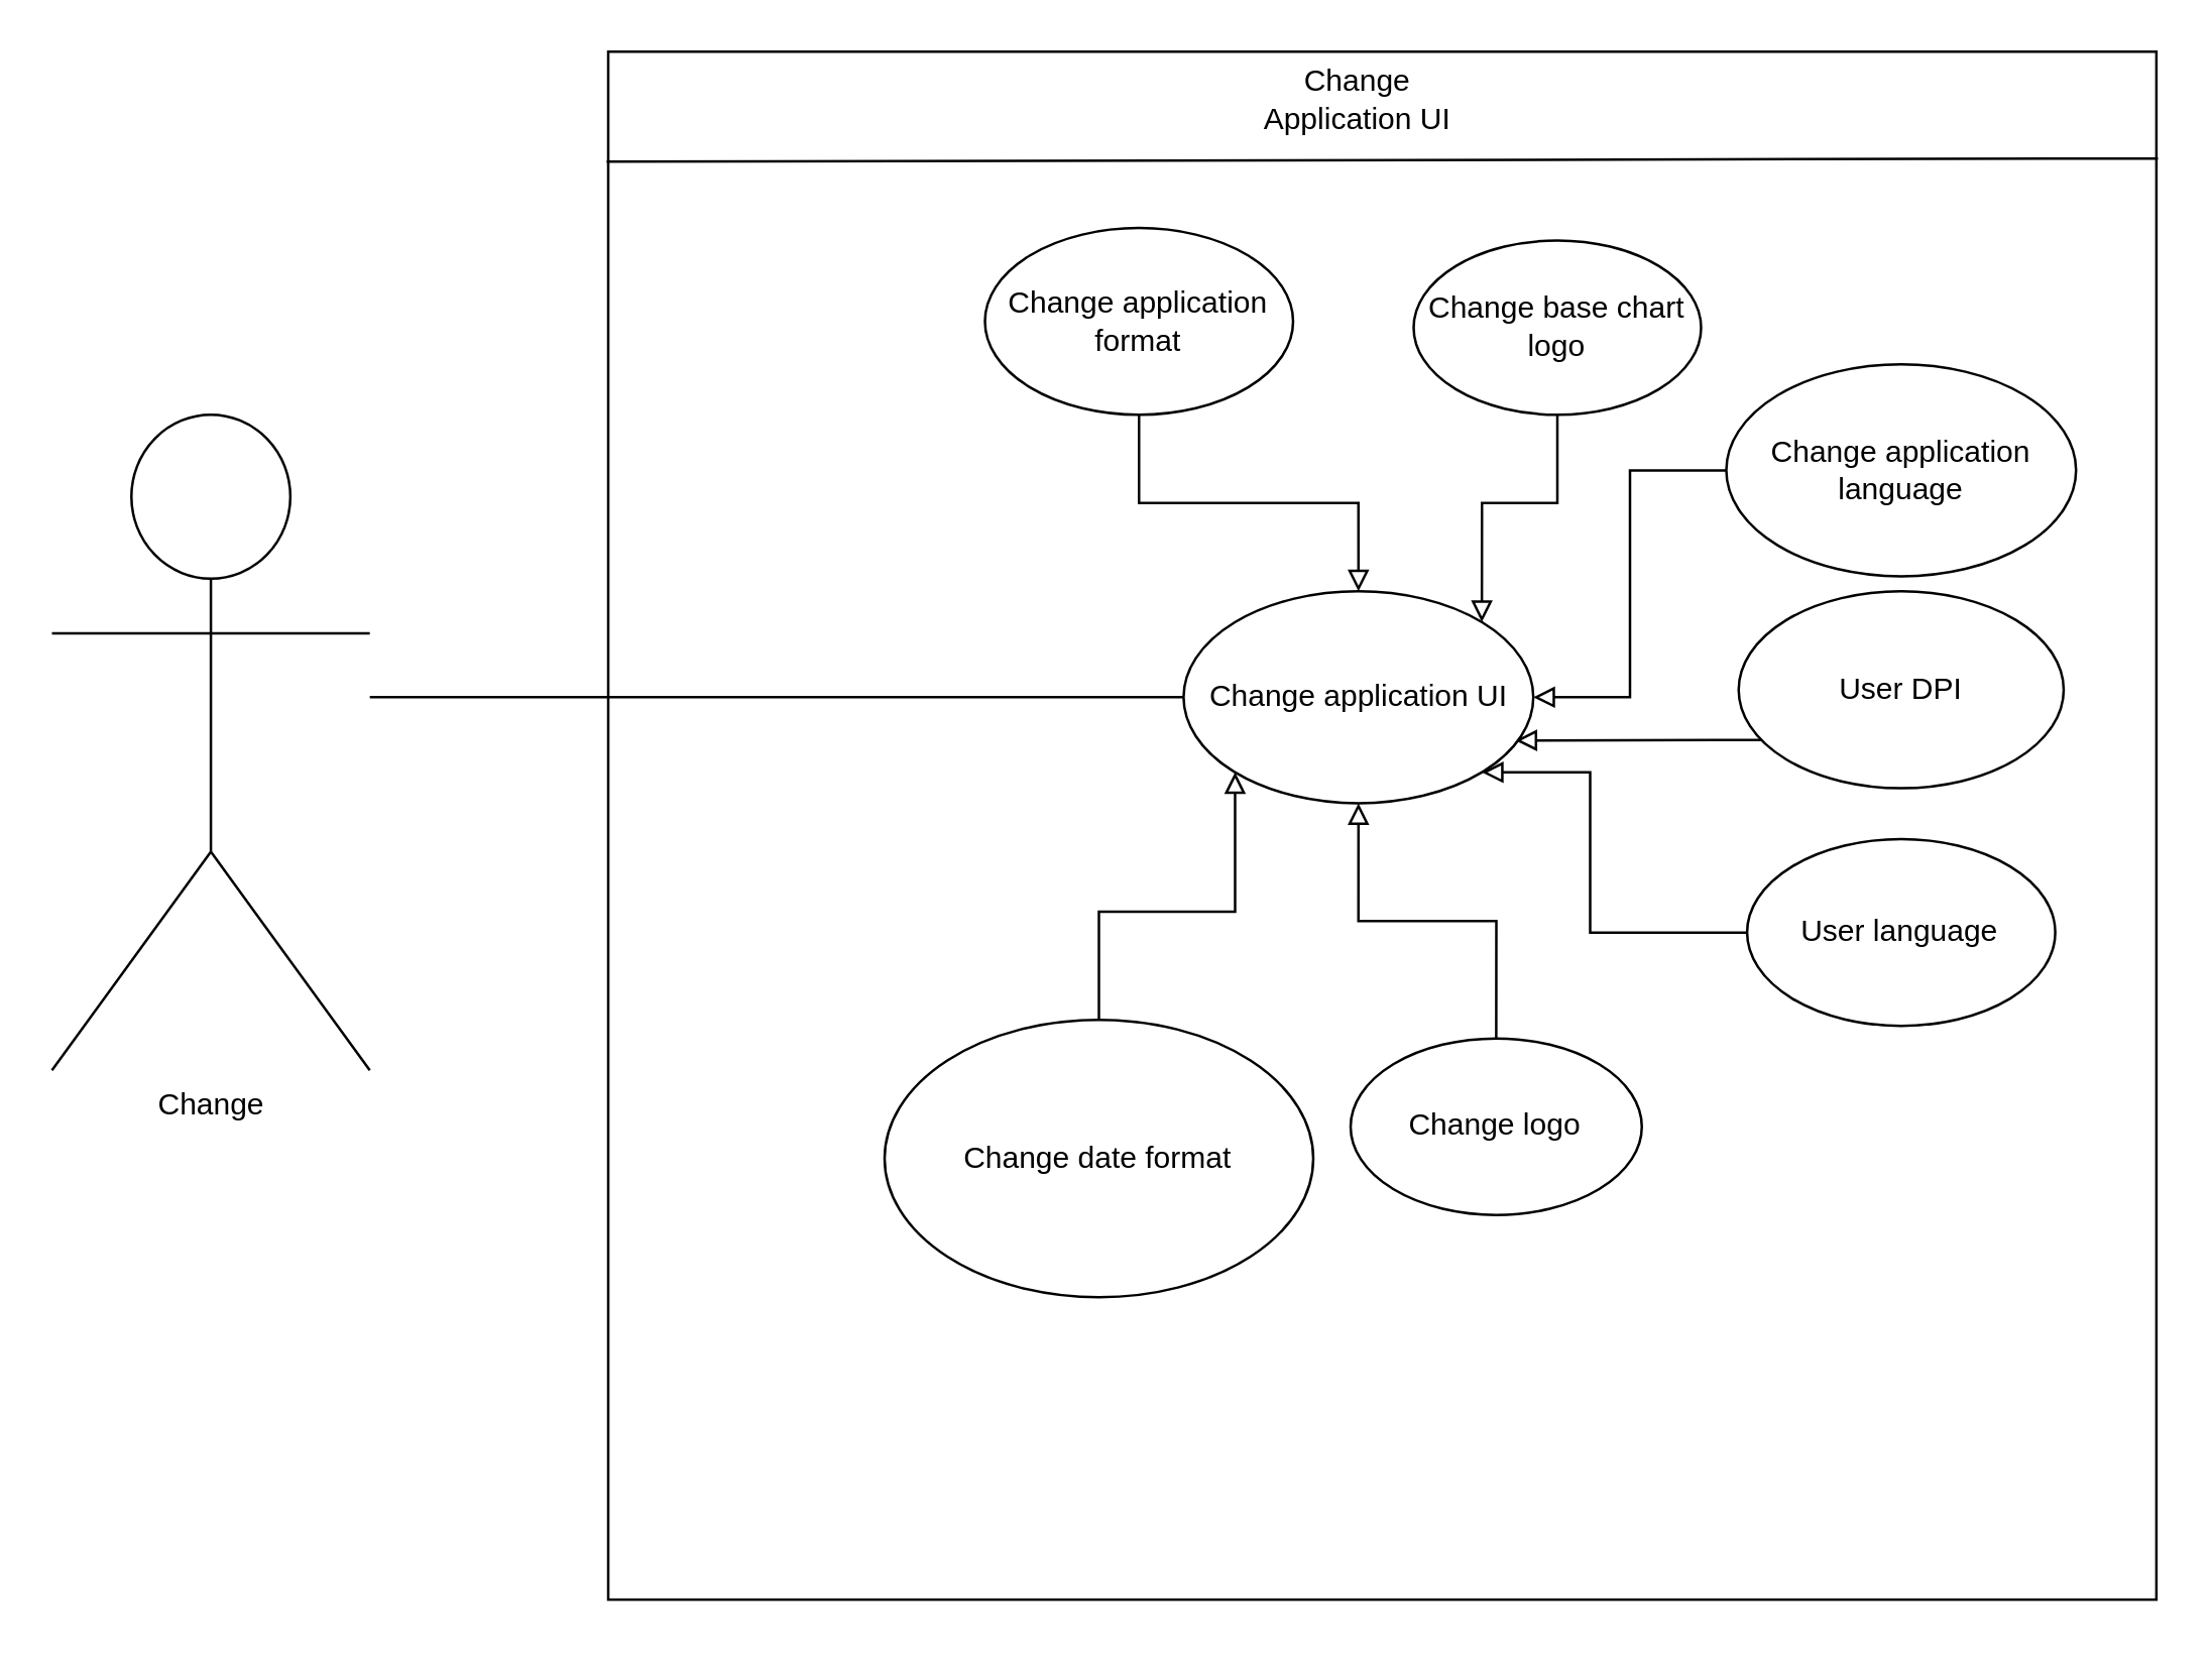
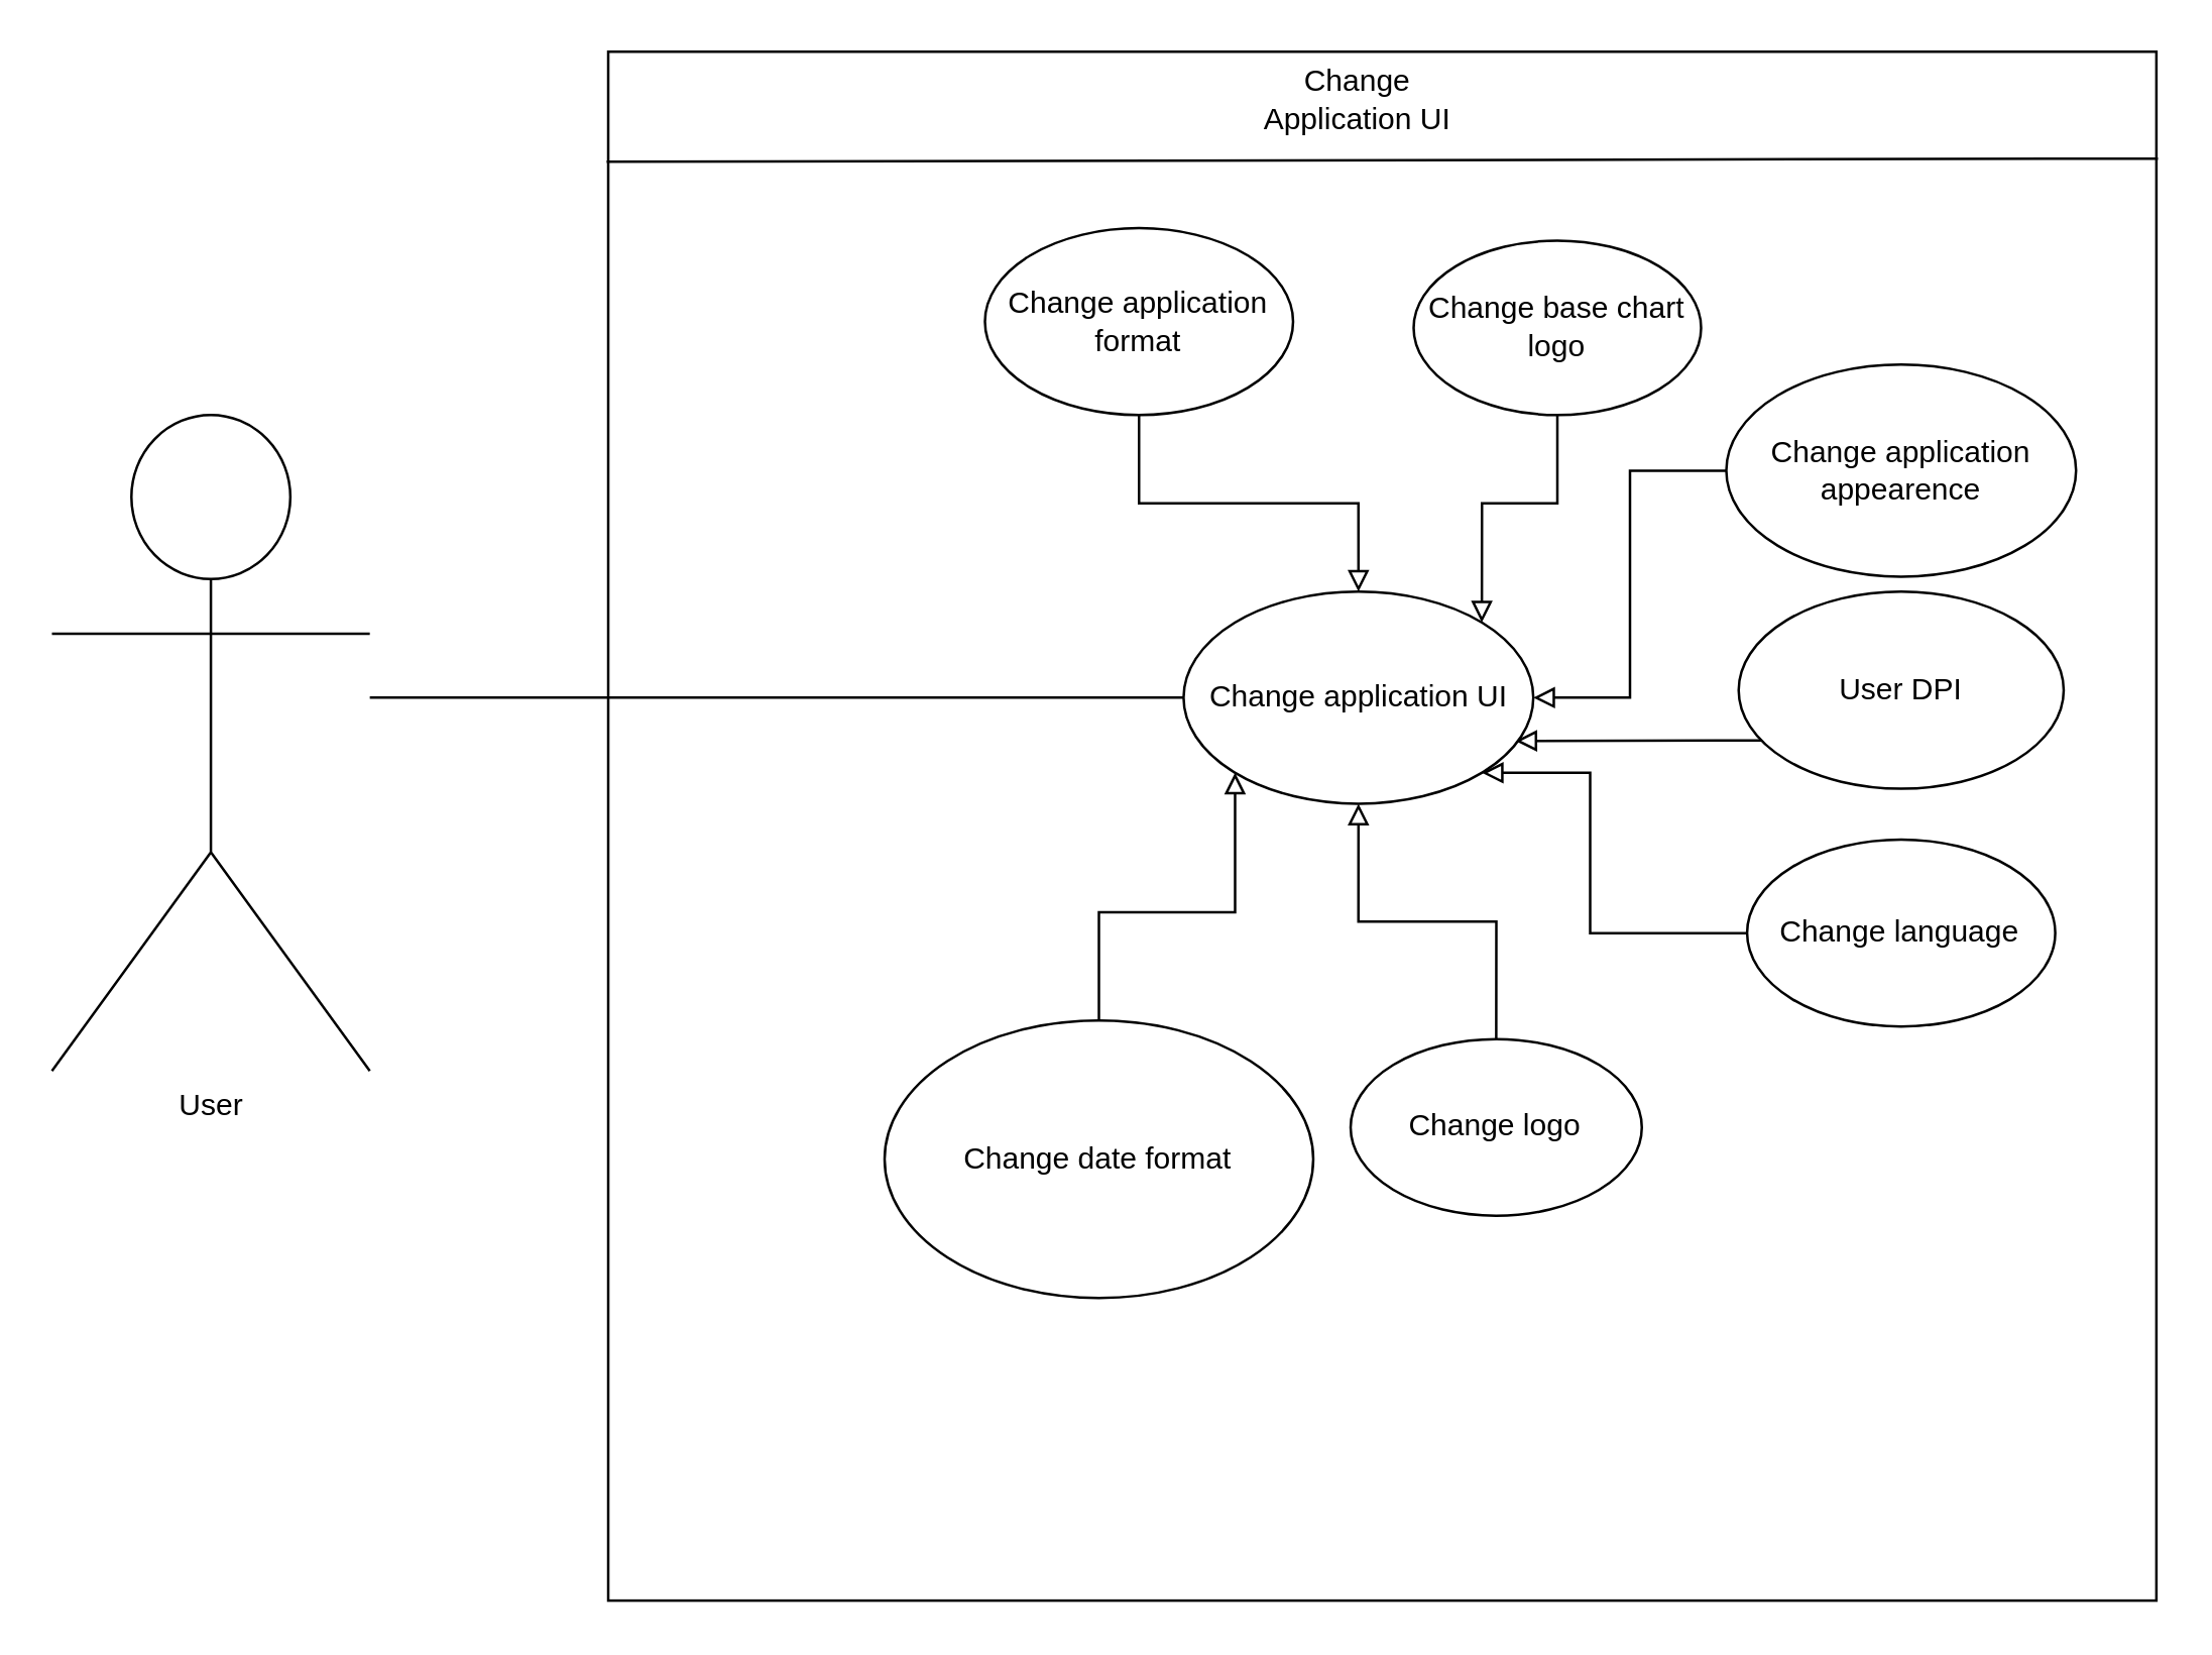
- <mxCell id="12" value="Change application language" style="ellipse;whiteSpace=wrap;html=1;" vertex="1" parent="1"><mxGeometry x="683.99" y="144" width="138.7" height="84.06" as="geometry" /></mxCell>
+ <mxCell id="12" value="Change application appearence" style="ellipse;whiteSpace=wrap;html=1;" vertex="1" parent="1"><mxGeometry x="683.99" y="144" width="138.7" height="84.06" as="geometry" /></mxCell>
- <mxCell id="14" value="User language" style="ellipse;whiteSpace=wrap;html=1;" vertex="1" parent="1"><mxGeometry x="692.24" y="332.31" width="122.2" height="74.06" as="geometry" /></mxCell>
+ <mxCell id="14" value="Change language" style="ellipse;whiteSpace=wrap;html=1;" vertex="1" parent="1"><mxGeometry x="692.24" y="332.31" width="122.2" height="74.06" as="geometry" /></mxCell>
- <mxCell id="20" value="Change" style="shape=umlActor;verticalLabelPosition=bottom;verticalAlign=top;html=1;outlineConnect=0;" vertex="1" parent="1"><mxGeometry x="20" y="164" width="126.06" height="260" as="geometry" /></mxCell>
+ <mxCell id="20" value="User" style="shape=umlActor;verticalLabelPosition=bottom;verticalAlign=top;html=1;outlineConnect=0;" vertex="1" parent="1"><mxGeometry x="20" y="164" width="126.06" height="260" as="geometry" /></mxCell>
